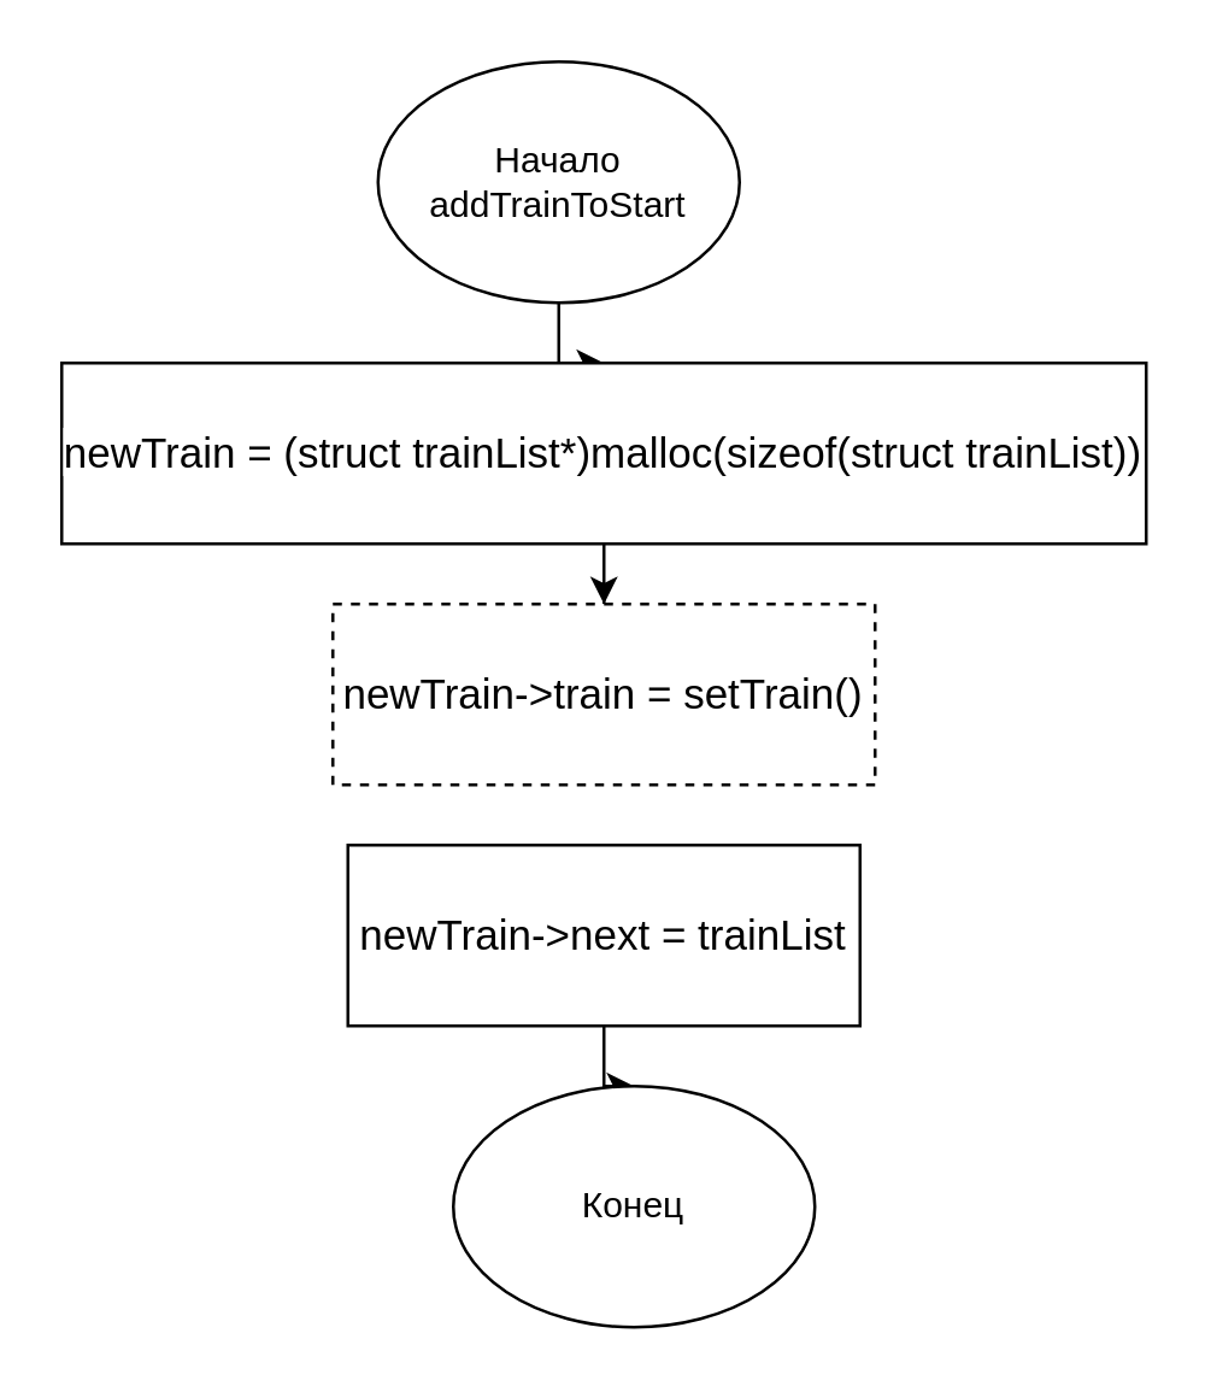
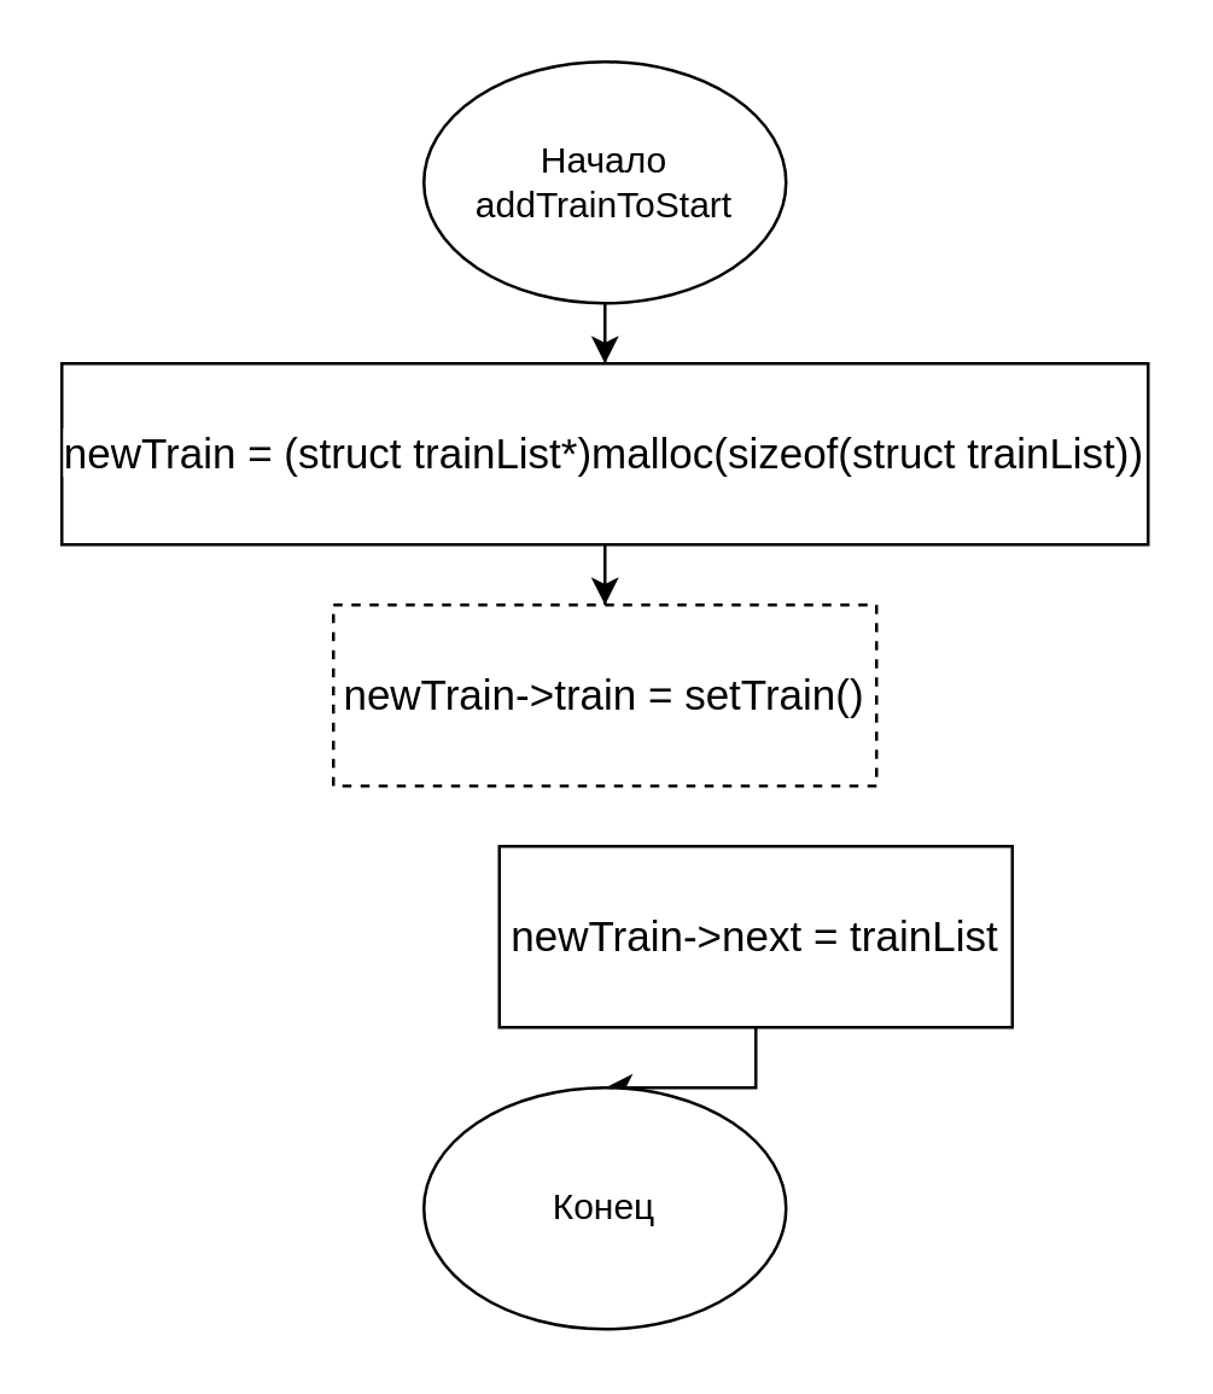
- <mxCell id="3" value="Начало&lt;br&gt;addTrainToStart" style="ellipse;whiteSpace=wrap;html=1;" vertex="1" parent="1"><mxGeometry x="125" y="20" width="120" height="80" as="geometry" /></mxCell>
+ <mxCell id="3" value="Начало&lt;br&gt;addTrainToStart" style="ellipse;whiteSpace=wrap;html=1;" vertex="1" parent="1"><mxGeometry x="140" y="20" width="120" height="80" as="geometry" /></mxCell>
- <mxCell id="8" value="&lt;div style=&quot;font-size: 14px; line-height: 19px;&quot;&gt;&lt;span style=&quot;background-color: rgb(255, 255, 255);&quot;&gt;newTrain-&amp;gt;next = trainList&lt;/span&gt;&lt;/div&gt;" style="rounded=0;whiteSpace=wrap;html=1;" vertex="1" parent="1"><mxGeometry x="115" y="280" width="170" height="60" as="geometry" /></mxCell>
+ <mxCell id="8" value="&lt;div style=&quot;font-size: 14px; line-height: 19px;&quot;&gt;&lt;span style=&quot;background-color: rgb(255, 255, 255);&quot;&gt;newTrain-&amp;gt;next = trainList&lt;/span&gt;&lt;/div&gt;" style="rounded=0;whiteSpace=wrap;html=1;" vertex="1" parent="1"><mxGeometry x="165" y="280" width="170" height="60" as="geometry" /></mxCell>
- <mxCell id="9" value="Конец" style="ellipse;whiteSpace=wrap;html=1;" vertex="1" parent="1"><mxGeometry x="150" y="360" width="120" height="80" as="geometry" /></mxCell>
+ <mxCell id="9" value="Конец" style="ellipse;whiteSpace=wrap;html=1;" vertex="1" parent="1"><mxGeometry x="140" y="360" width="120" height="80" as="geometry" /></mxCell>
